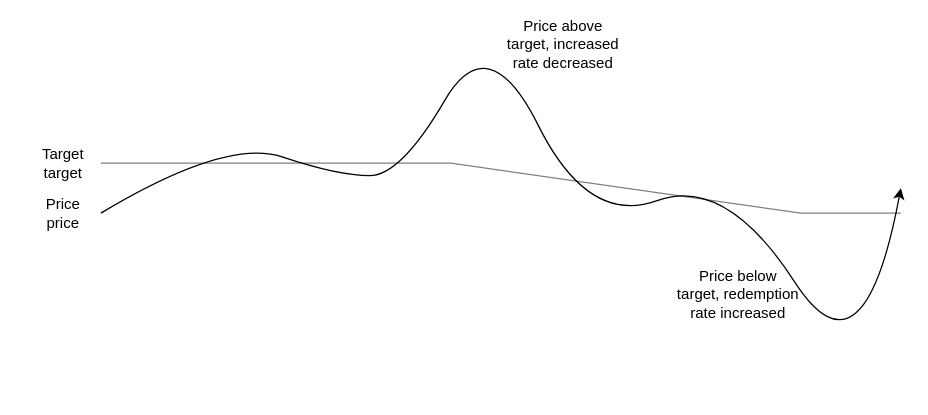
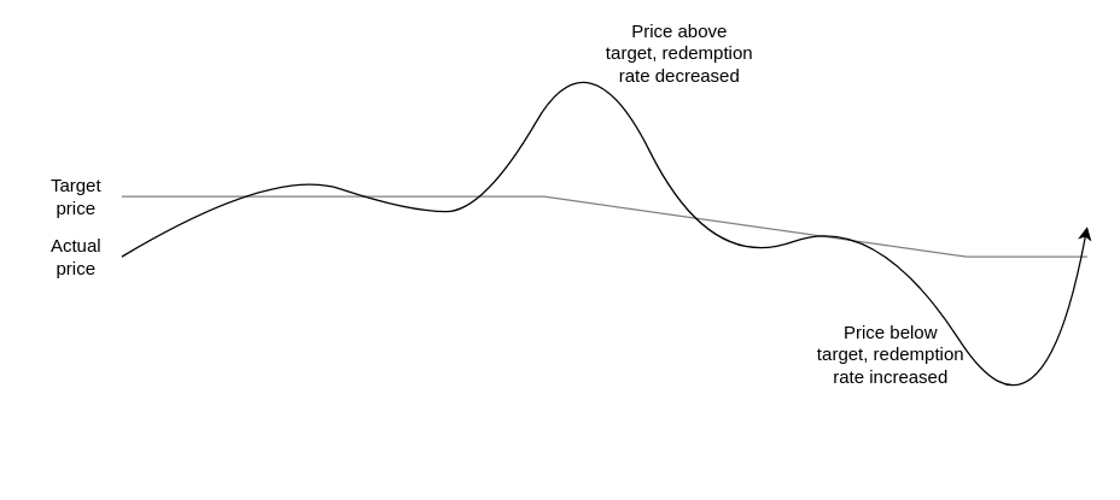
- <mxCell id="5" value="Price above target, increased rate decreased" style="text;html=1;strokeColor=none;fillColor=none;align=center;verticalAlign=middle;whiteSpace=wrap;rounded=0;" vertex="1" parent="1"><mxGeometry x="400" y="20" width="100" height="30" as="geometry" /></mxCell>
+ <mxCell id="5" value="Price above target, redemption rate decreased" style="text;html=1;strokeColor=none;fillColor=none;align=center;verticalAlign=middle;whiteSpace=wrap;rounded=0;" vertex="1" parent="1"><mxGeometry x="400" y="20" width="100" height="30" as="geometry" /></mxCell>
- <mxCell id="3" value="Target&lt;br&gt;target" style="text;html=1;strokeColor=none;fillColor=none;align=center;verticalAlign=middle;whiteSpace=wrap;rounded=0;" vertex="1" parent="1"><mxGeometry x="20" y="110" width="60" height="40" as="geometry" /></mxCell>
+ <mxCell id="3" value="Target&lt;br&gt;price" style="text;html=1;strokeColor=none;fillColor=none;align=center;verticalAlign=middle;whiteSpace=wrap;rounded=0;" vertex="1" parent="1"><mxGeometry x="20" y="110" width="60" height="40" as="geometry" /></mxCell>
- <mxCell id="7" value="Price&lt;br&gt;price" style="text;html=1;strokeColor=none;fillColor=none;align=center;verticalAlign=middle;whiteSpace=wrap;rounded=0;" vertex="1" parent="1"><mxGeometry x="20" y="150" width="60" height="40" as="geometry" /></mxCell>
+ <mxCell id="7" value="Actual&lt;br&gt;price" style="text;html=1;strokeColor=none;fillColor=none;align=center;verticalAlign=middle;whiteSpace=wrap;rounded=0;" vertex="1" parent="1"><mxGeometry x="20" y="150" width="60" height="40" as="geometry" /></mxCell>
